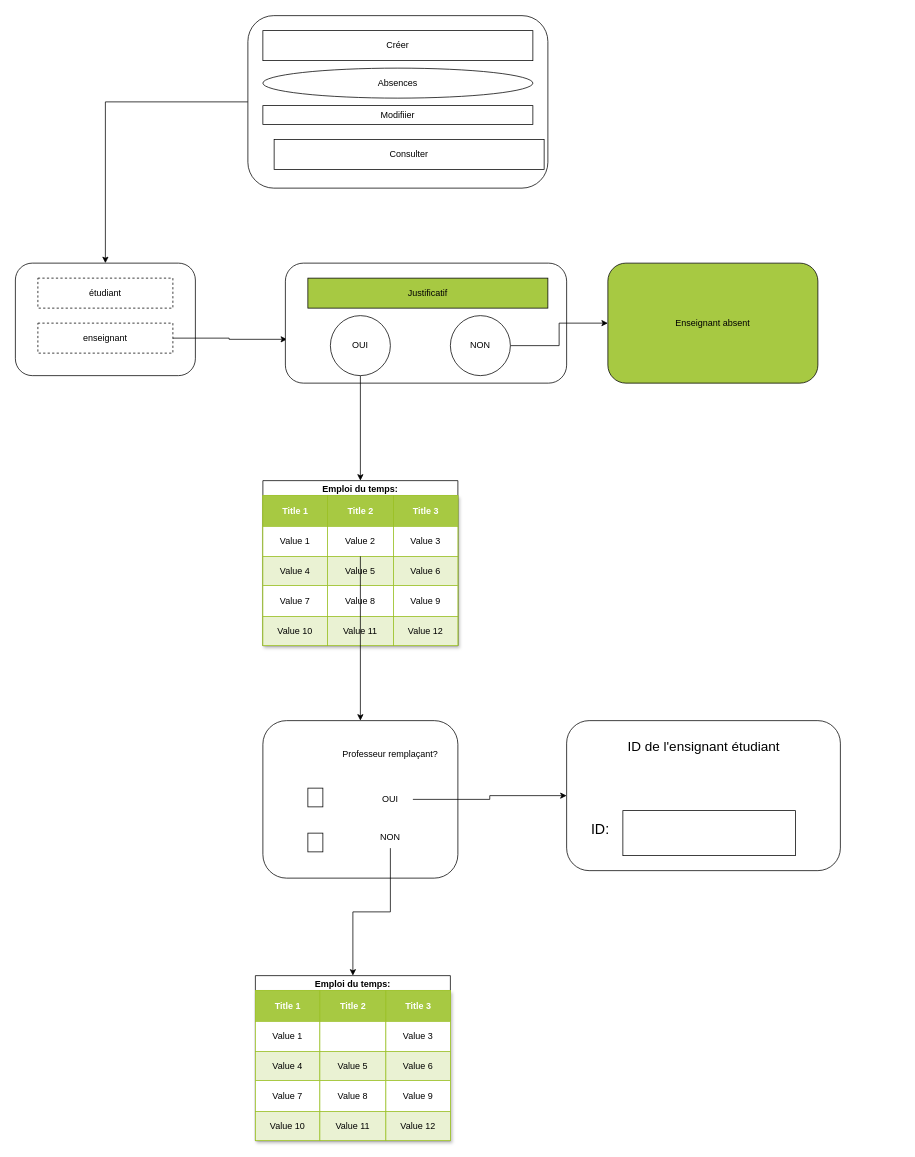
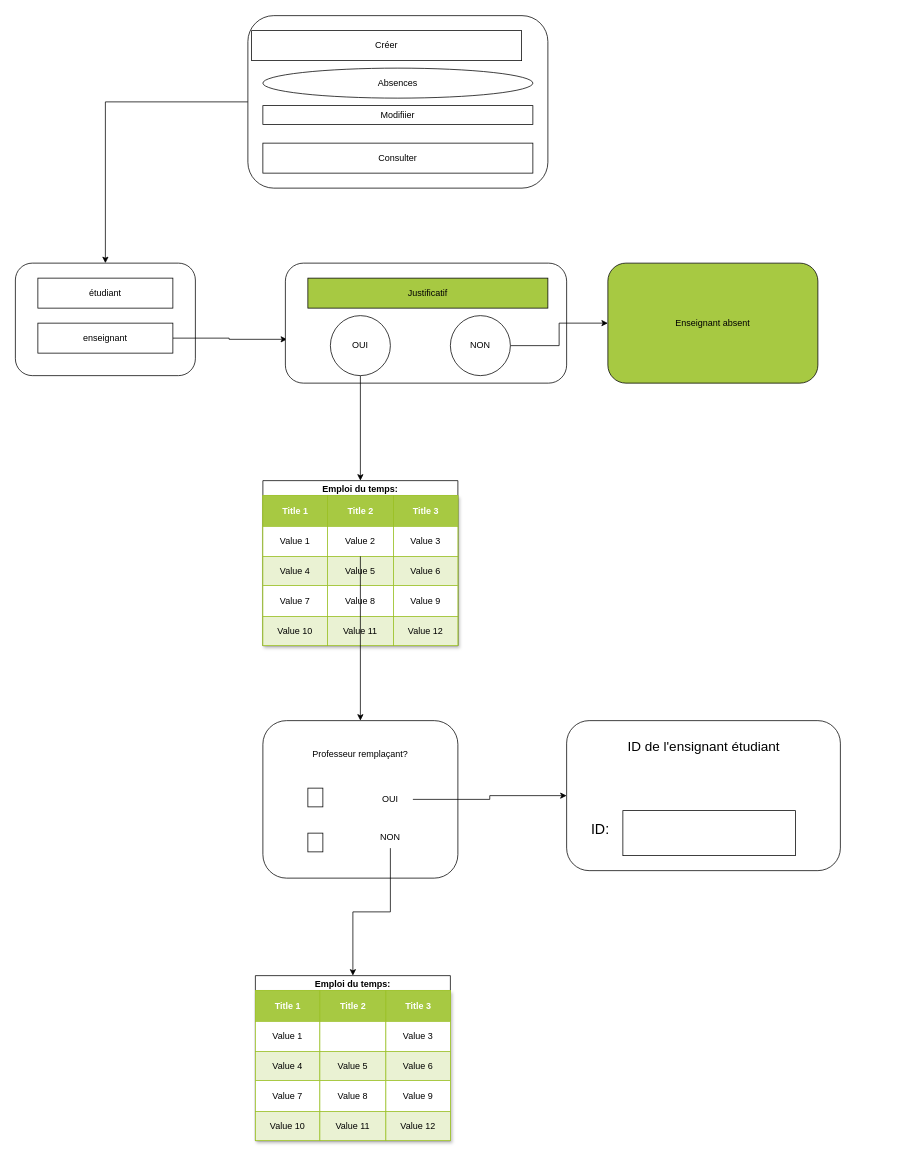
- <mxCell id="4" value="Créer" style="rounded=0;whiteSpace=wrap;html=1;align=center;" vertex="1" parent="1"><mxGeometry x="350" y="40" width="360" height="40" as="geometry" /></mxCell>
+ <mxCell id="4" value="Créer" style="rounded=0;whiteSpace=wrap;html=1;align=center;" vertex="1" parent="1"><mxGeometry x="335" y="40" width="360" height="40" as="geometry" /></mxCell>
- <mxCell id="7" value="Consulter" style="rounded=0;whiteSpace=wrap;html=1;align=center;" vertex="1" parent="1"><mxGeometry x="365" y="185" width="360" height="40" as="geometry" /></mxCell>
+ <mxCell id="7" value="Consulter" style="rounded=0;whiteSpace=wrap;html=1;align=center;" vertex="1" parent="1"><mxGeometry x="350" y="190" width="360" height="40" as="geometry" /></mxCell>
- <mxCell id="9" value="étudiant" style="rounded=0;whiteSpace=wrap;html=1;dashed=1;" vertex="1" parent="1"><mxGeometry x="50" y="370" width="180" height="40" as="geometry" /></mxCell>
+ <mxCell id="9" value="étudiant" style="rounded=0;whiteSpace=wrap;html=1;" vertex="1" parent="1"><mxGeometry x="50" y="370" width="180" height="40" as="geometry" /></mxCell>
- <mxCell id="11" value="enseignant" style="rounded=0;whiteSpace=wrap;html=1;dashed=1;" vertex="1" parent="1"><mxGeometry x="50" y="430" width="180" height="40" as="geometry" /></mxCell>
+ <mxCell id="11" value="enseignant" style="rounded=0;whiteSpace=wrap;html=1;" vertex="1" parent="1"><mxGeometry x="50" y="430" width="180" height="40" as="geometry" /></mxCell>
- <mxCell id="42" value="Professeur remplaçant?" style="text;html=1;strokeColor=none;fillColor=none;align=center;verticalAlign=middle;whiteSpace=wrap;rounded=0;" vertex="1" parent="1"><mxGeometry x="450" y="980" width="140" height="50" as="geometry" /></mxCell>
+ <mxCell id="42" value="Professeur remplaçant?" style="text;html=1;strokeColor=none;fillColor=none;align=center;verticalAlign=middle;whiteSpace=wrap;rounded=0;" vertex="1" parent="1"><mxGeometry x="410" y="980" width="140" height="50" as="geometry" /></mxCell>
